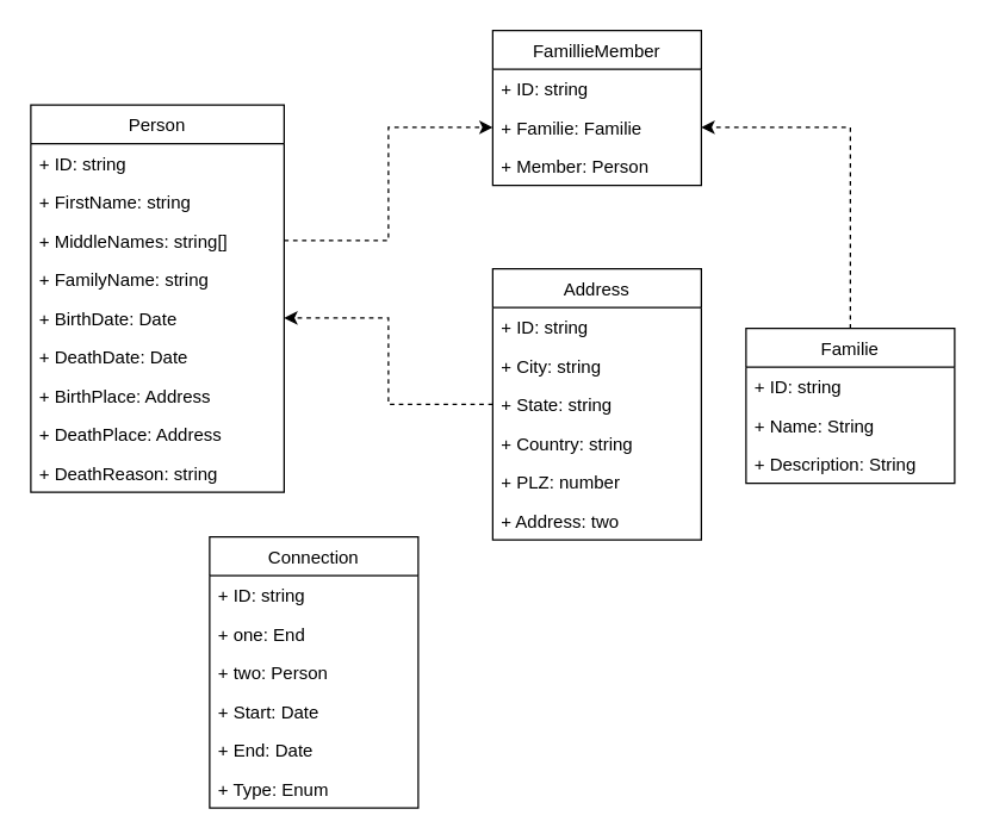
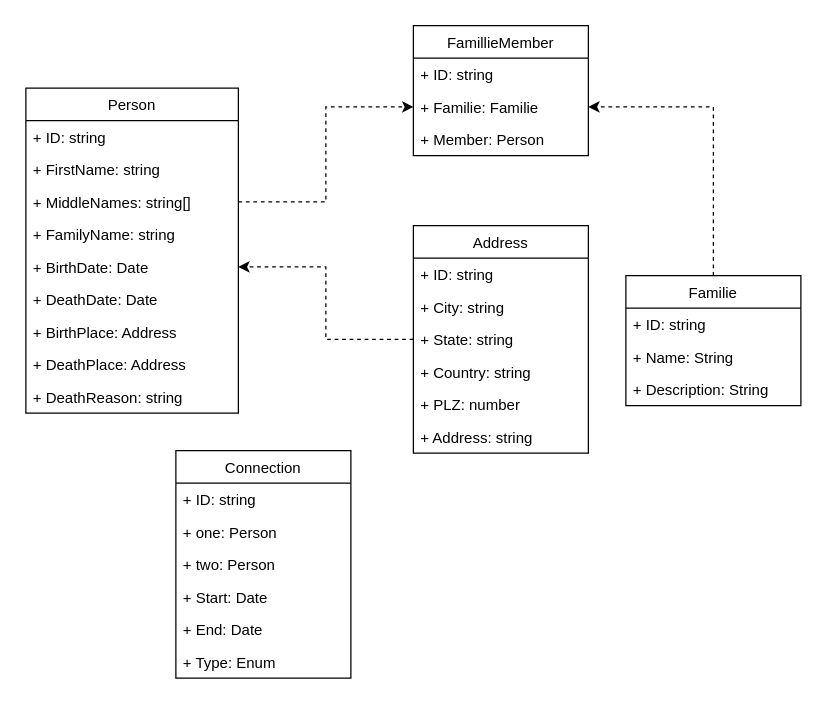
- <mxCell id="19" value="+ Address: two" style="text;strokeColor=none;fillColor=none;align=left;verticalAlign=top;spacingLeft=4;spacingRight=4;overflow=hidden;rotatable=0;points=[[0,0.5],[1,0.5]];portConstraint=eastwest;" vertex="1" parent="13"><mxGeometry y="156" width="140" height="26" as="geometry" /></mxCell>
+ <mxCell id="19" value="+ Address: string" style="text;strokeColor=none;fillColor=none;align=left;verticalAlign=top;spacingLeft=4;spacingRight=4;overflow=hidden;rotatable=0;points=[[0,0.5],[1,0.5]];portConstraint=eastwest;" vertex="1" parent="13"><mxGeometry y="156" width="140" height="26" as="geometry" /></mxCell>
- <mxCell id="27" value="+ one: End" style="text;strokeColor=none;fillColor=none;align=left;verticalAlign=top;spacingLeft=4;spacingRight=4;overflow=hidden;rotatable=0;points=[[0,0.5],[1,0.5]];portConstraint=eastwest;" vertex="1" parent="25"><mxGeometry y="52" width="140" height="26" as="geometry" /></mxCell>
+ <mxCell id="27" value="+ one: Person" style="text;strokeColor=none;fillColor=none;align=left;verticalAlign=top;spacingLeft=4;spacingRight=4;overflow=hidden;rotatable=0;points=[[0,0.5],[1,0.5]];portConstraint=eastwest;" vertex="1" parent="25"><mxGeometry y="52" width="140" height="26" as="geometry" /></mxCell>
